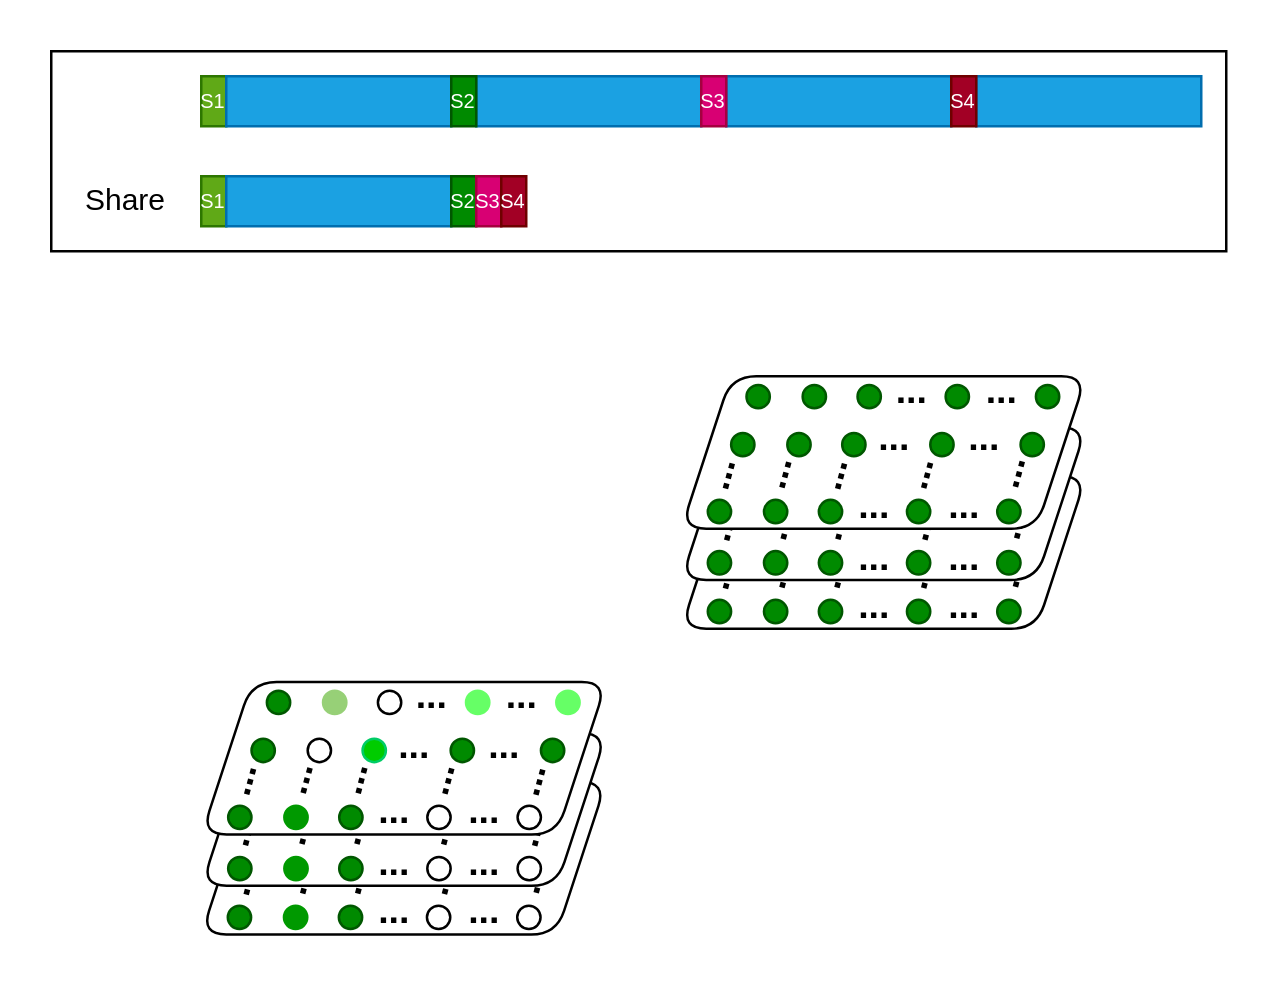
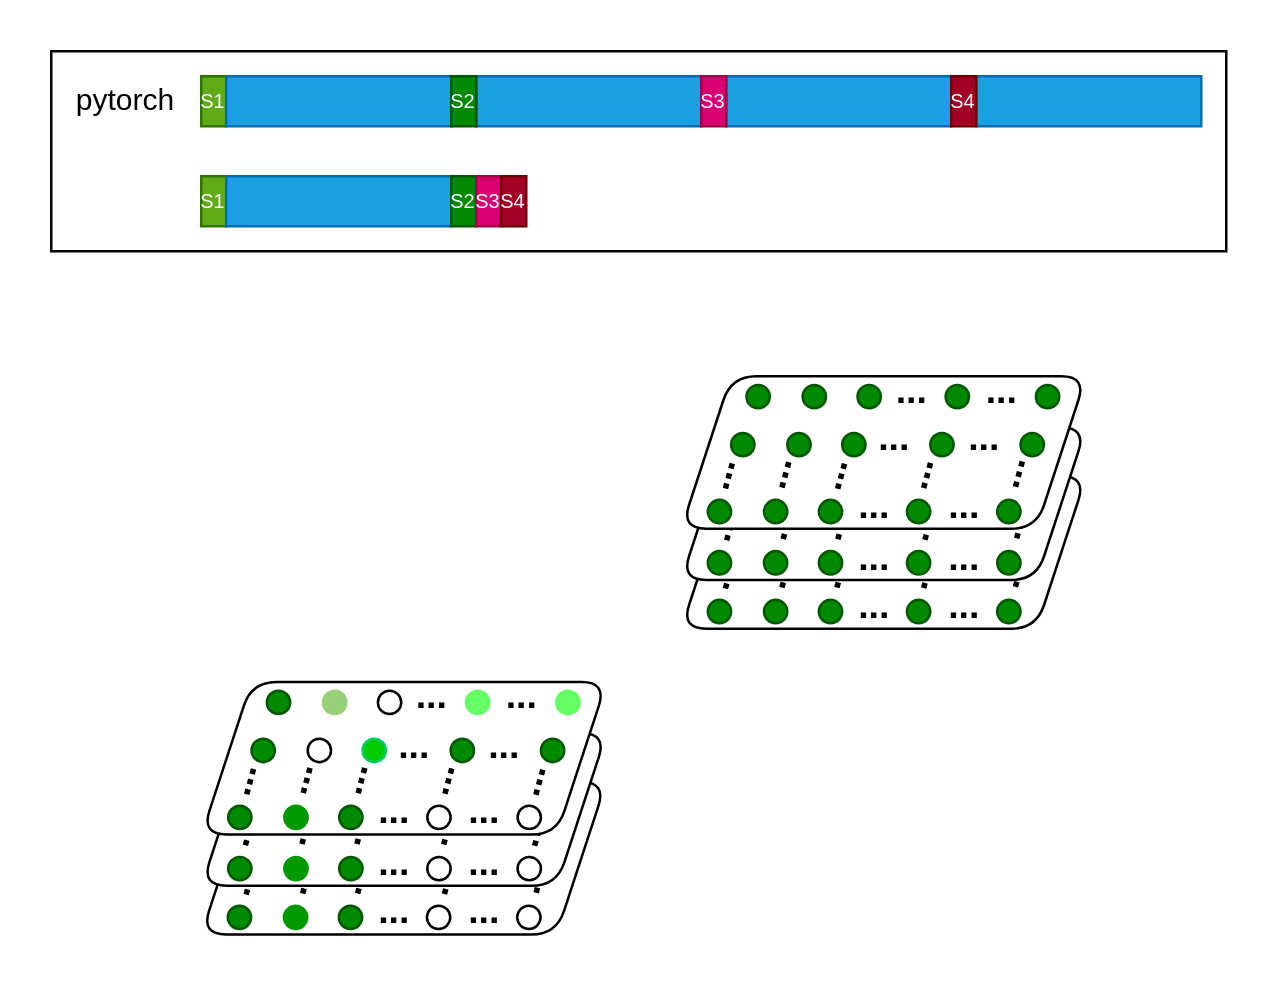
+ <mxCell id="16" value="pytorch" style="text;html=1;strokeColor=none;fillColor=none;align=center;verticalAlign=middle;whiteSpace=wrap;rounded=0;" parent="1" vertex="1"><mxGeometry x="20" y="25" width="60" height="30" as="geometry" /></mxCell>
- <mxCell id="17" value="Share" style="text;html=1;strokeColor=none;fillColor=none;align=center;verticalAlign=middle;whiteSpace=wrap;rounded=0;" parent="1" vertex="1"><mxGeometry x="20" y="65" width="60" height="30" as="geometry" /></mxCell>
